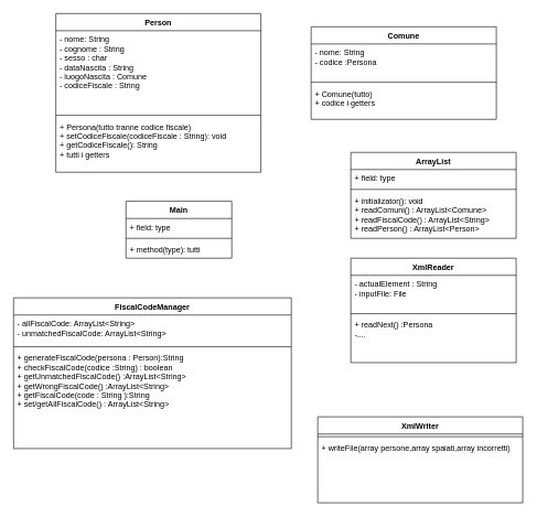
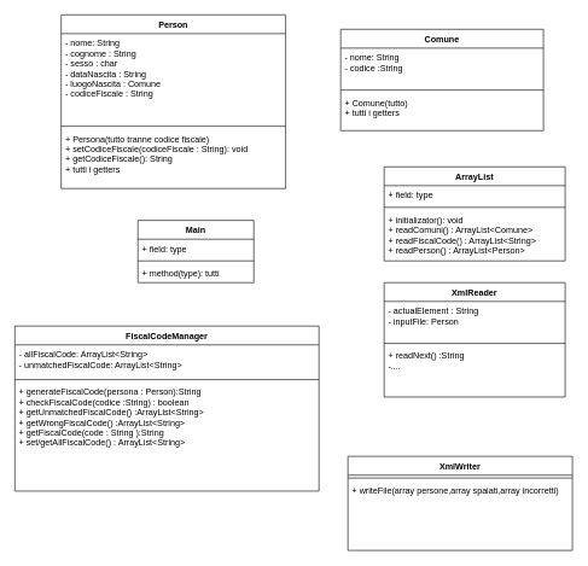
- <mxCell id="7" value="- nome: String&#10;- codice :Persona" style="text;strokeColor=none;fillColor=none;align=left;verticalAlign=top;spacingLeft=4;spacingRight=4;overflow=hidden;rotatable=0;points=[[0,0.5],[1,0.5]];portConstraint=eastwest;" vertex="1" parent="6"><mxGeometry y="26" width="280" height="54" as="geometry" /></mxCell>
+ <mxCell id="7" value="- nome: String&#10;- codice :String" style="text;strokeColor=none;fillColor=none;align=left;verticalAlign=top;spacingLeft=4;spacingRight=4;overflow=hidden;rotatable=0;points=[[0,0.5],[1,0.5]];portConstraint=eastwest;" vertex="1" parent="6"><mxGeometry y="26" width="280" height="54" as="geometry" /></mxCell>
- <mxCell id="9" value="+ Comune(tutto)&#10;+ codice i getters" style="text;strokeColor=none;fillColor=none;align=left;verticalAlign=top;spacingLeft=4;spacingRight=4;overflow=hidden;rotatable=0;points=[[0,0.5],[1,0.5]];portConstraint=eastwest;" vertex="1" parent="6"><mxGeometry y="88" width="280" height="52" as="geometry" /></mxCell>
+ <mxCell id="9" value="+ Comune(tutto)&#10;+ tutti i getters" style="text;strokeColor=none;fillColor=none;align=left;verticalAlign=top;spacingLeft=4;spacingRight=4;overflow=hidden;rotatable=0;points=[[0,0.5],[1,0.5]];portConstraint=eastwest;" vertex="1" parent="6"><mxGeometry y="88" width="280" height="52" as="geometry" /></mxCell>
- <mxCell id="15" value="- actualElement : String&#10;- inputFile: File" style="text;strokeColor=none;fillColor=none;align=left;verticalAlign=top;spacingLeft=4;spacingRight=4;overflow=hidden;rotatable=0;points=[[0,0.5],[1,0.5]];portConstraint=eastwest;" vertex="1" parent="14"><mxGeometry y="26" width="250" height="54" as="geometry" /></mxCell>
+ <mxCell id="15" value="- actualElement : String&#10;- inputFile: Person" style="text;strokeColor=none;fillColor=none;align=left;verticalAlign=top;spacingLeft=4;spacingRight=4;overflow=hidden;rotatable=0;points=[[0,0.5],[1,0.5]];portConstraint=eastwest;" vertex="1" parent="14"><mxGeometry y="26" width="250" height="54" as="geometry" /></mxCell>
- <mxCell id="17" value="+ readNext() :Persona&#10;-...." style="text;strokeColor=none;fillColor=none;align=left;verticalAlign=top;spacingLeft=4;spacingRight=4;overflow=hidden;rotatable=0;points=[[0,0.5],[1,0.5]];portConstraint=eastwest;" vertex="1" parent="14"><mxGeometry y="88" width="250" height="70" as="geometry" /></mxCell>
+ <mxCell id="17" value="+ readNext() :String&#10;-...." style="text;strokeColor=none;fillColor=none;align=left;verticalAlign=top;spacingLeft=4;spacingRight=4;overflow=hidden;rotatable=0;points=[[0,0.5],[1,0.5]];portConstraint=eastwest;" vertex="1" parent="14"><mxGeometry y="88" width="250" height="70" as="geometry" /></mxCell>
